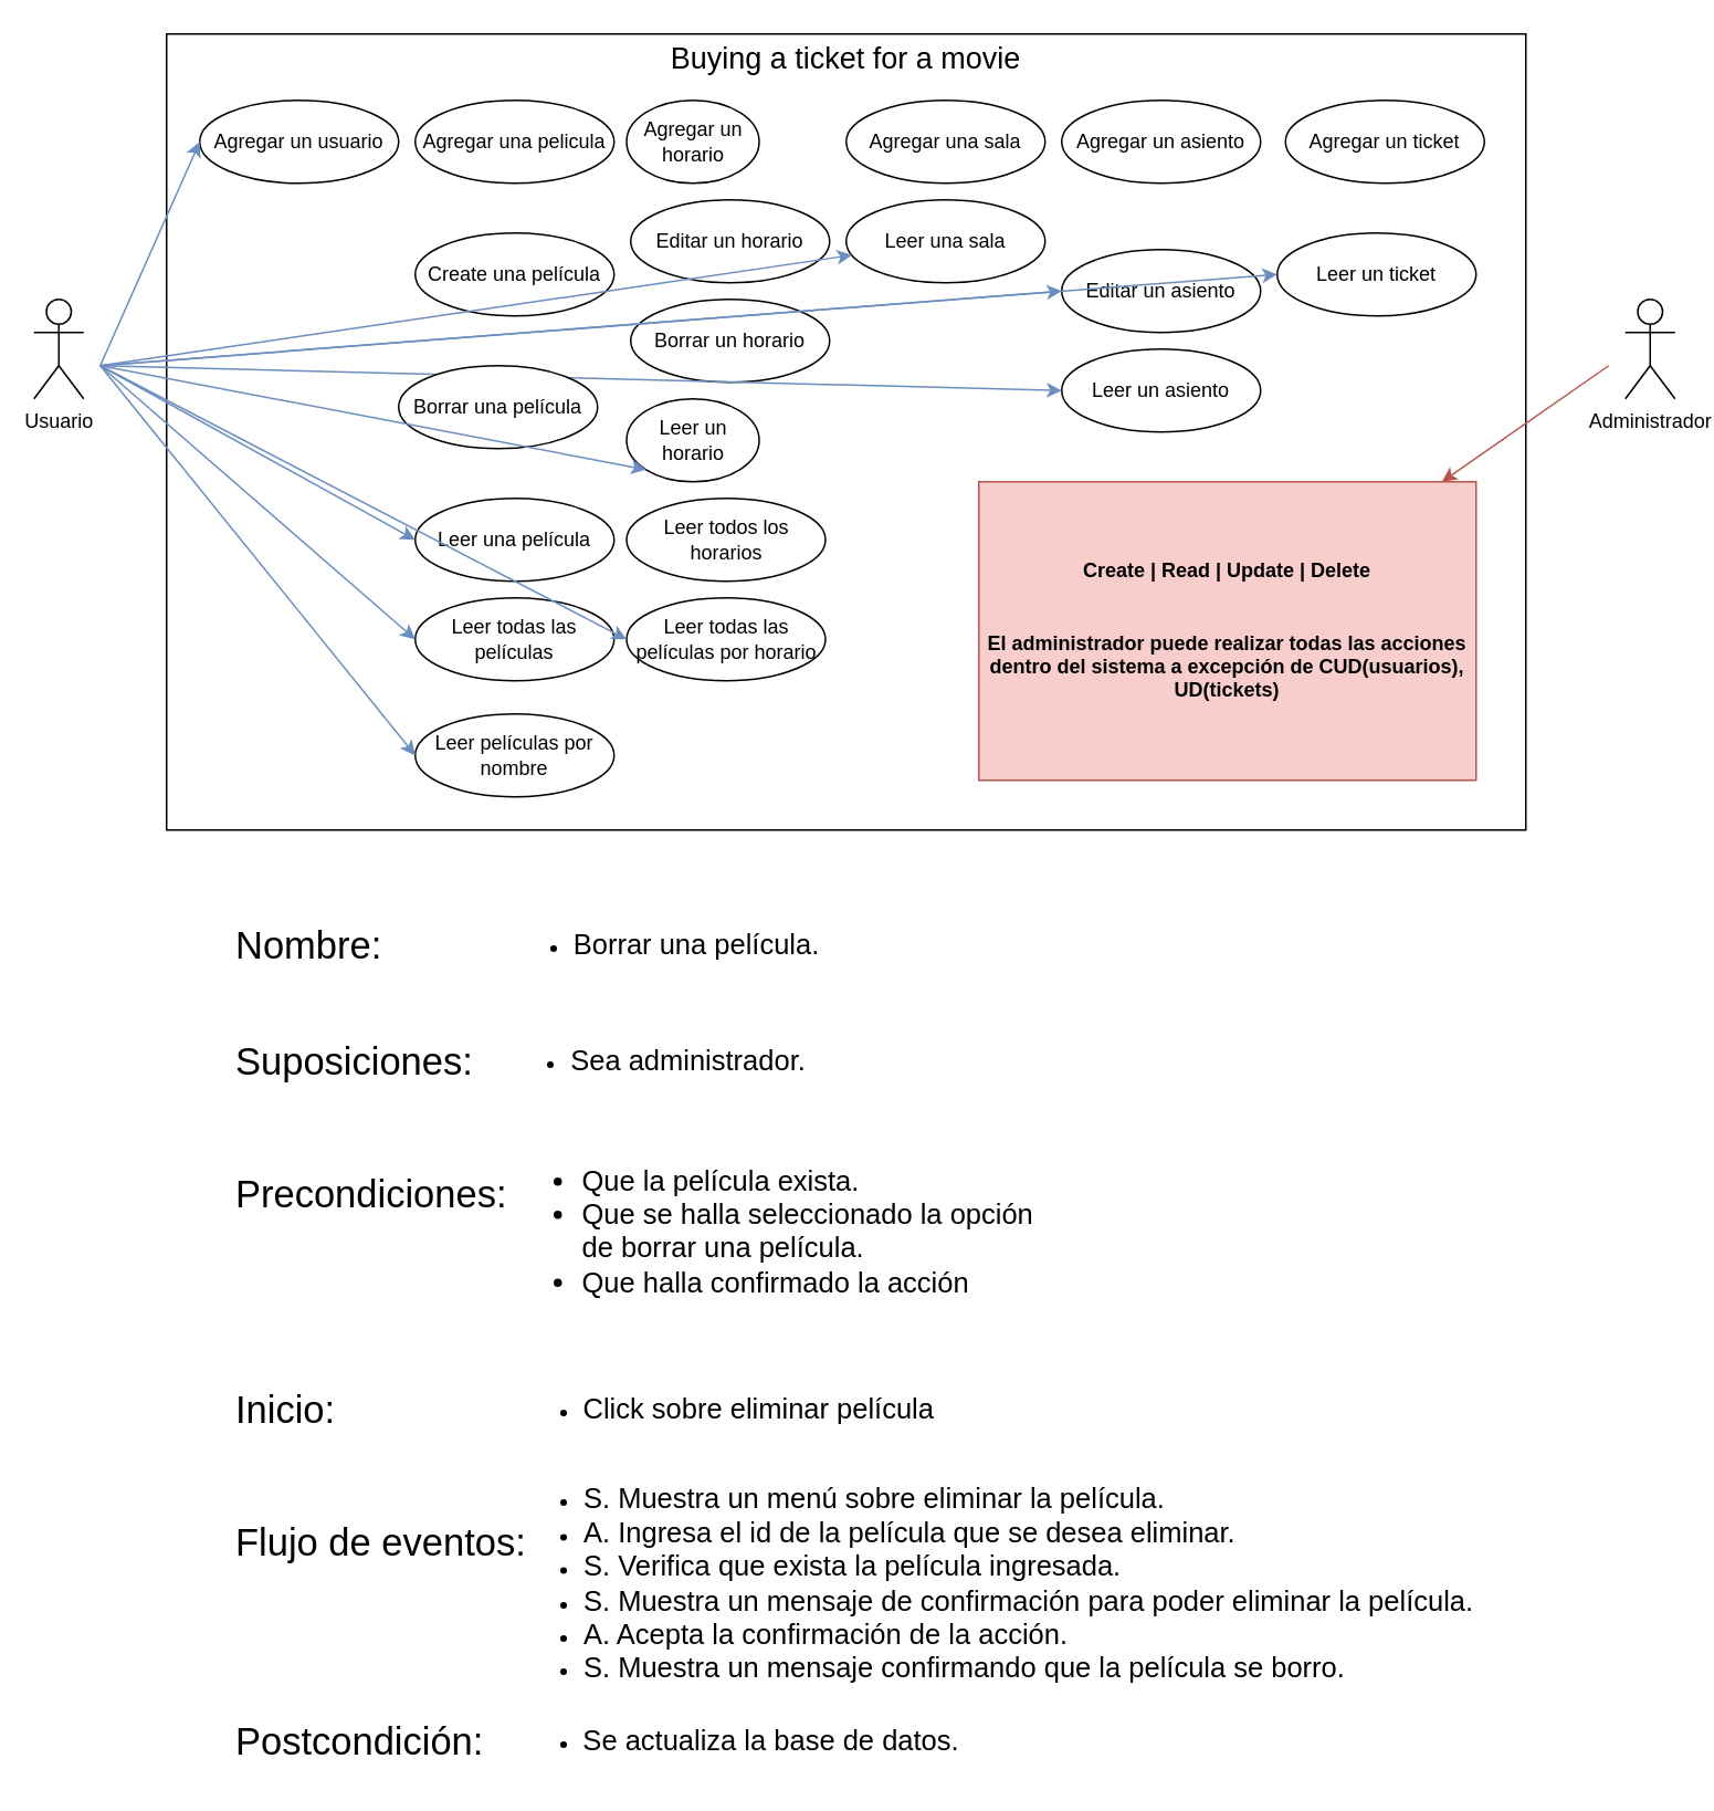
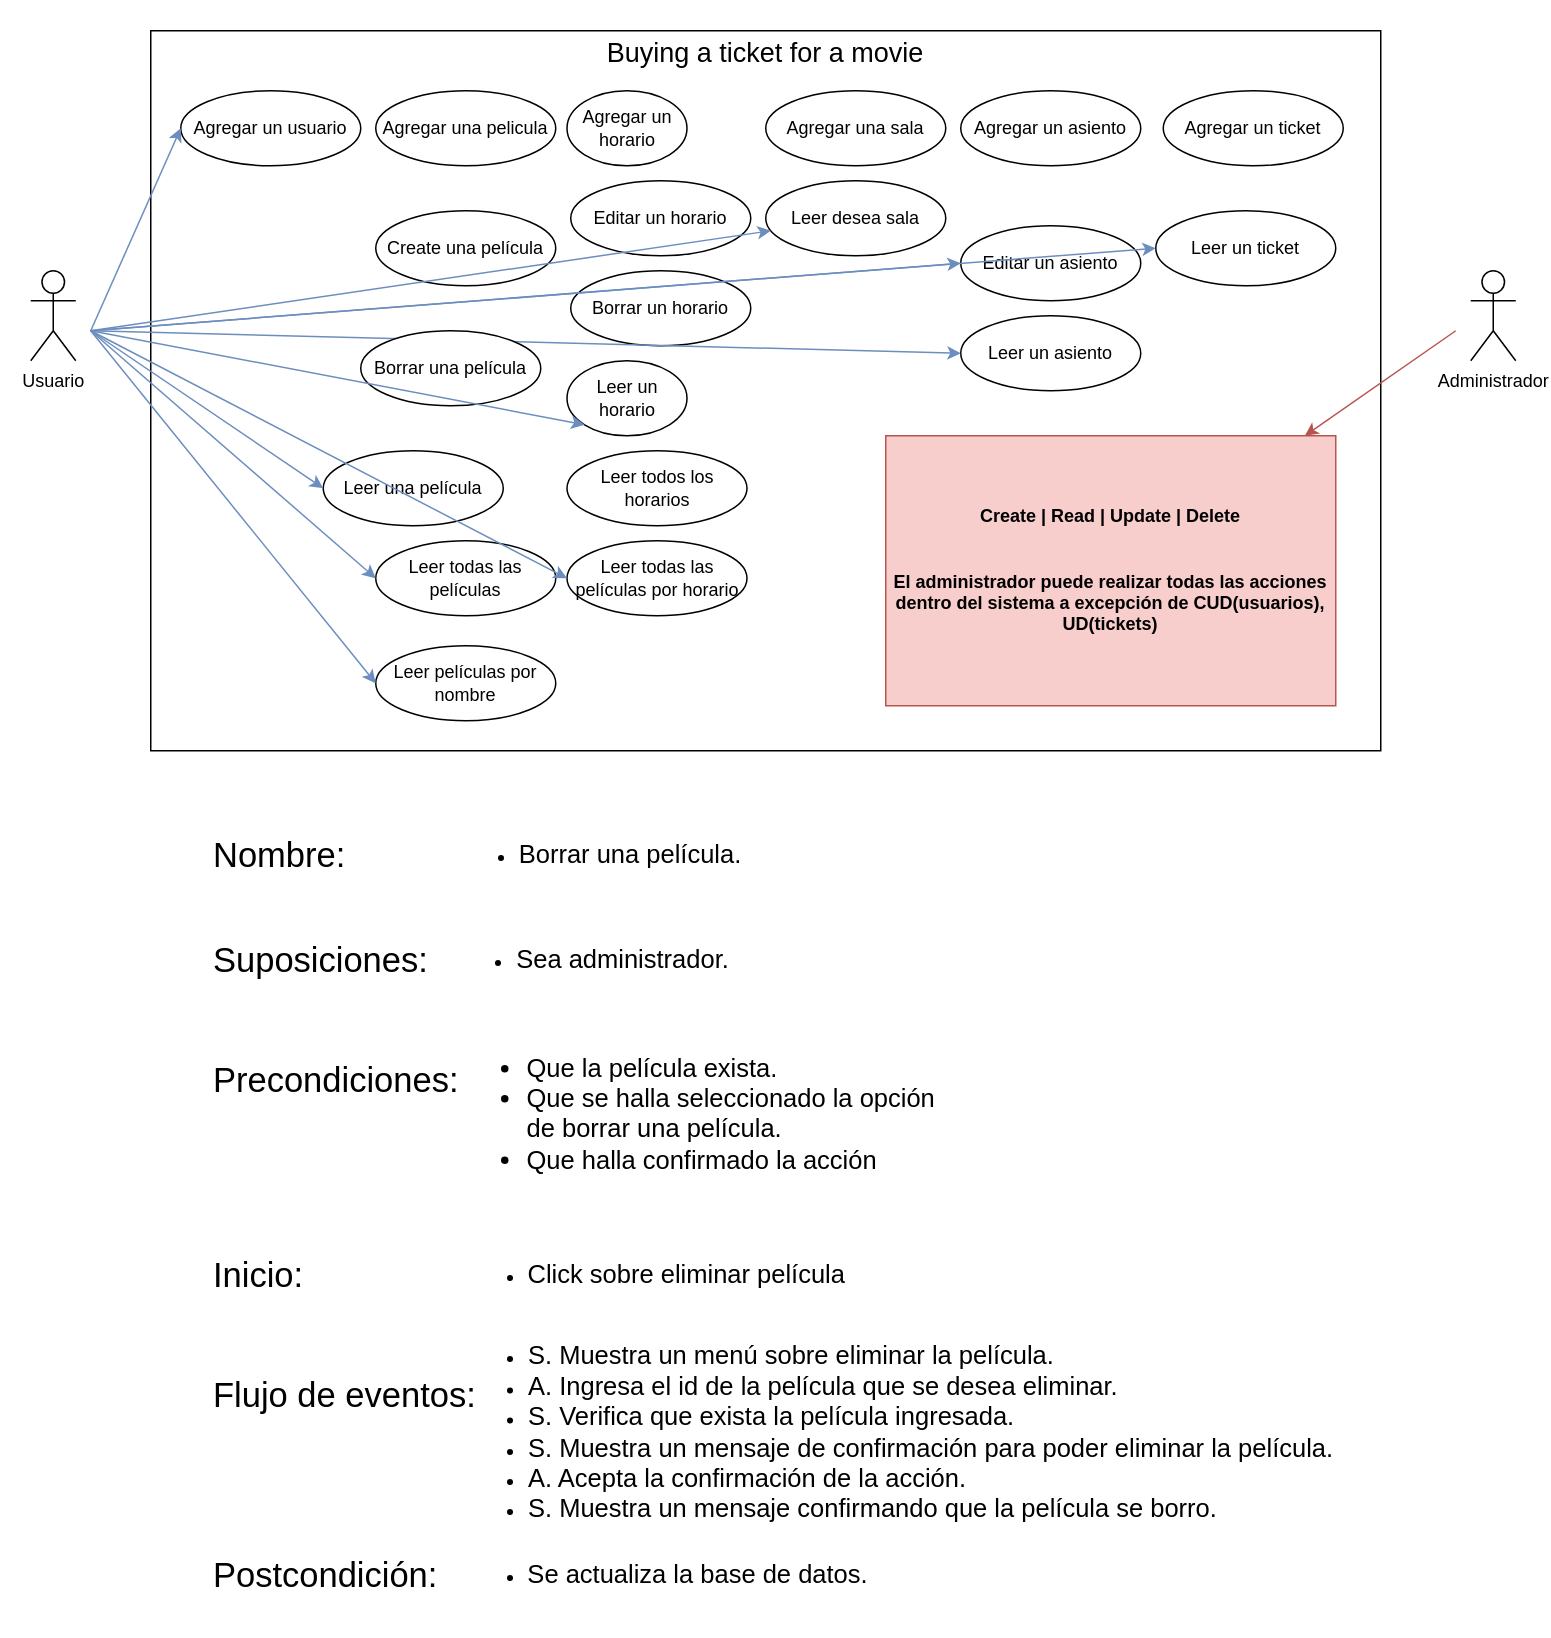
- <mxCell id="33" value="Leer una sala" style="ellipse;whiteSpace=wrap;html=1;" parent="1" vertex="1"><mxGeometry x="510" y="120" width="120" height="50" as="geometry" /></mxCell>
+ <mxCell id="33" value="Leer desea sala" style="ellipse;whiteSpace=wrap;html=1;" parent="1" vertex="1"><mxGeometry x="510" y="120" width="120" height="50" as="geometry" /></mxCell>
- <mxCell id="8" value="Leer una película" style="ellipse;whiteSpace=wrap;html=1;" parent="1" vertex="1"><mxGeometry x="250" y="300" width="120" height="50" as="geometry" /></mxCell>
+ <mxCell id="8" value="Leer una película" style="ellipse;whiteSpace=wrap;html=1;" parent="1" vertex="1"><mxGeometry x="215" y="300" width="120" height="50" as="geometry" /></mxCell>
